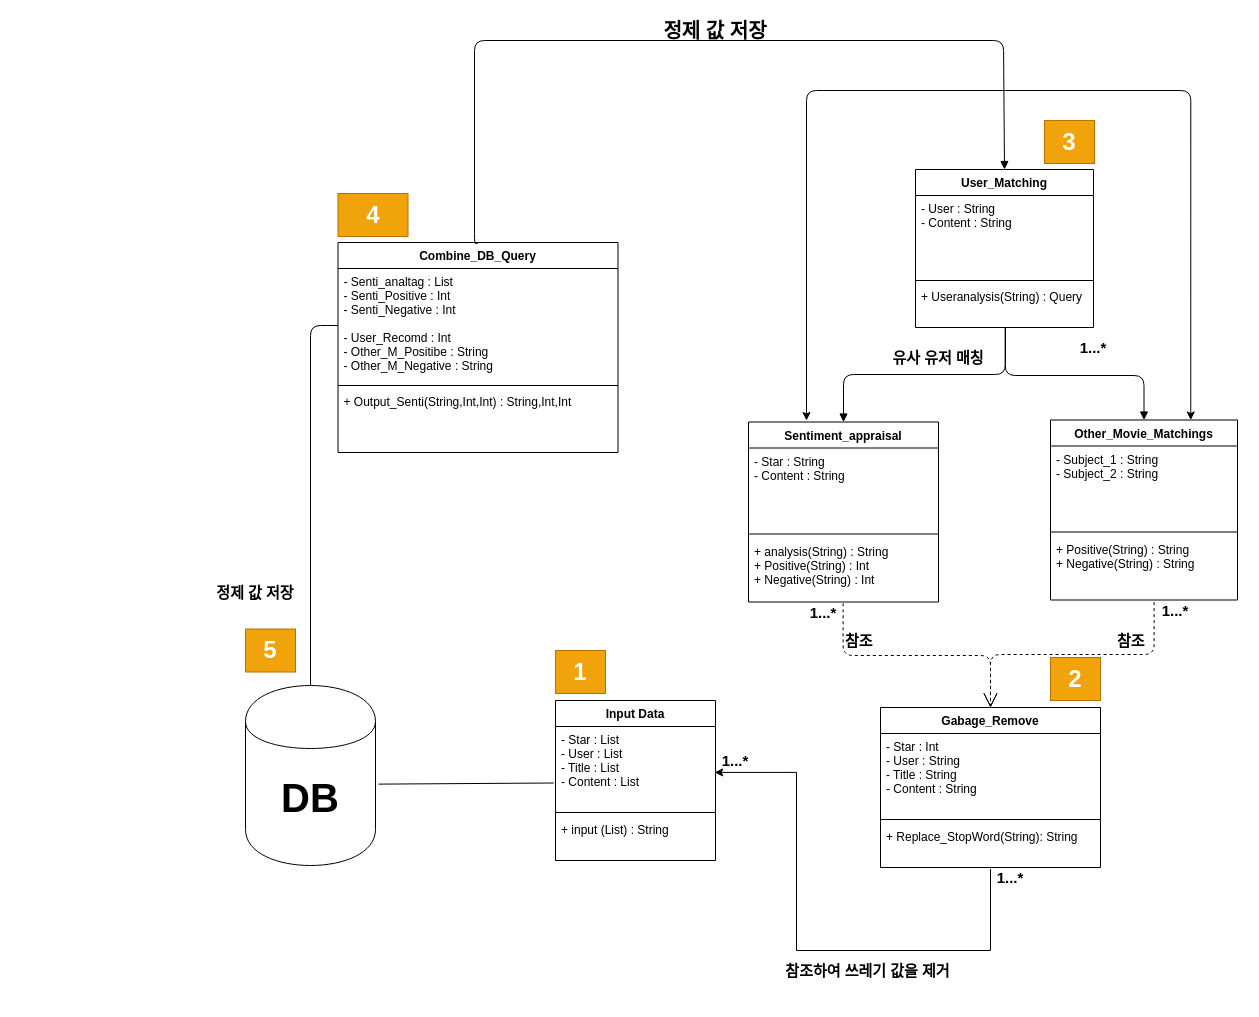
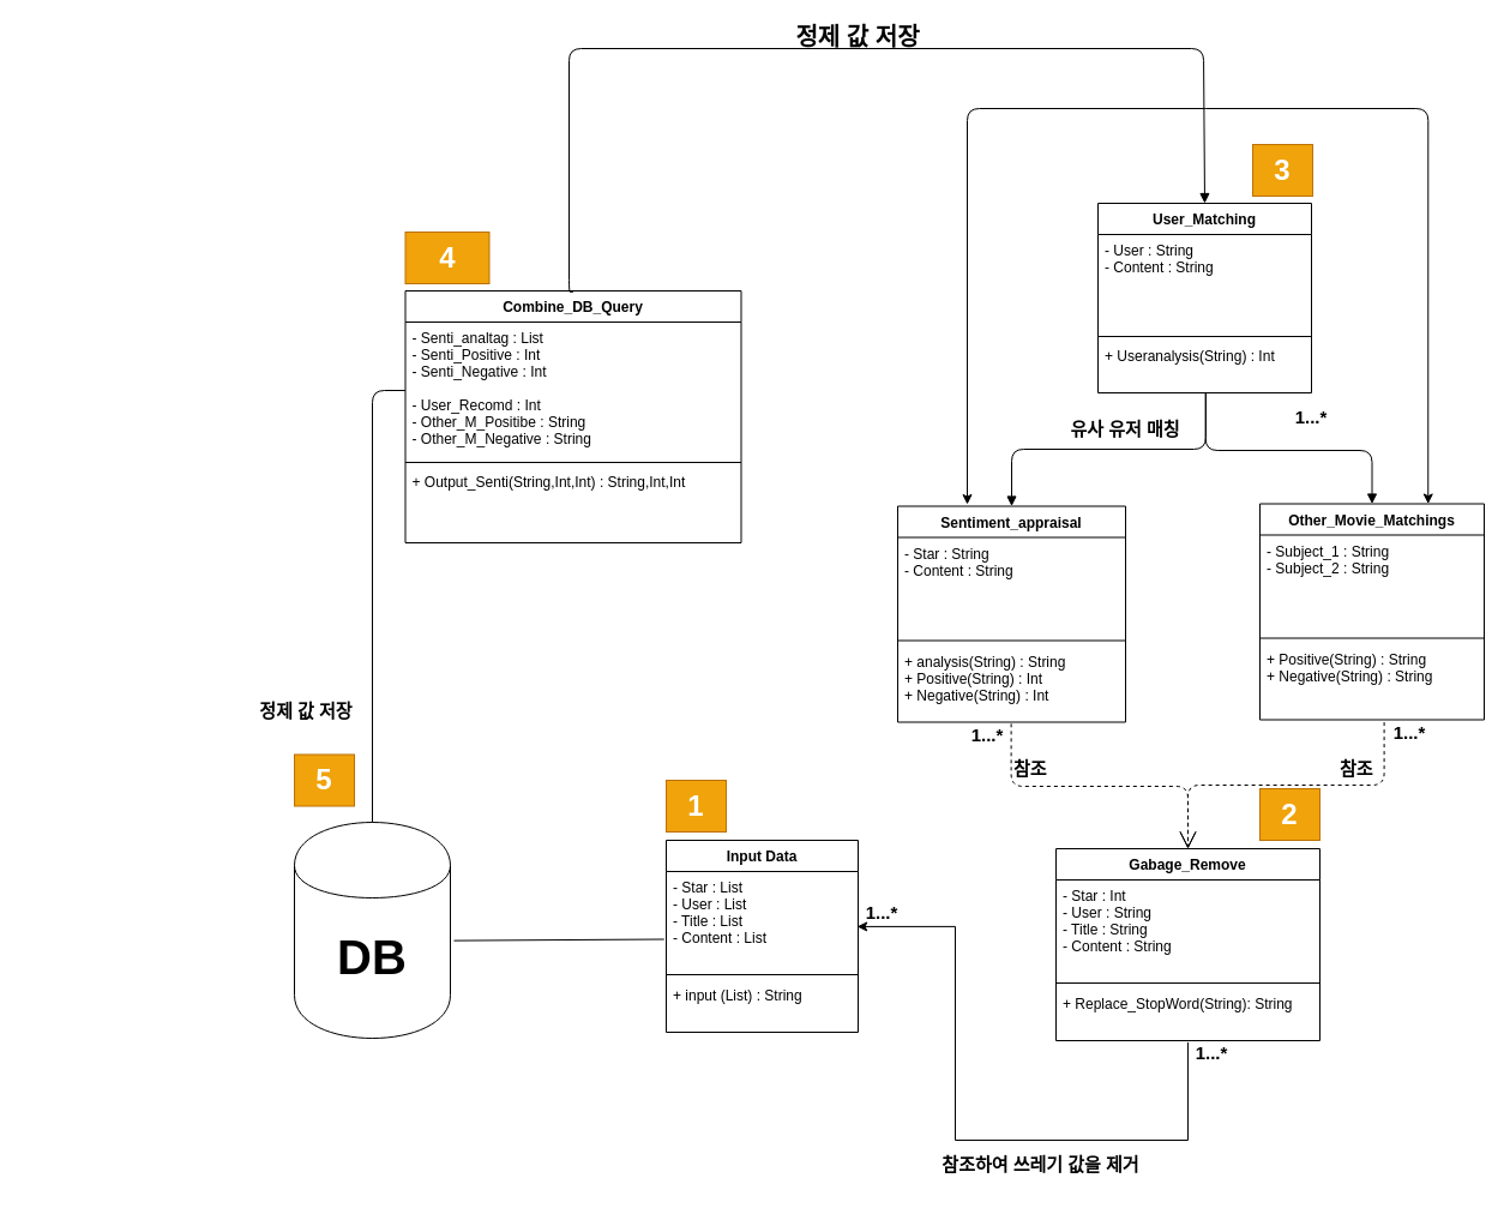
- <mxCell id="16" value="+ Useranalysis(String) : Query" style="text;strokeColor=none;fillColor=none;align=left;verticalAlign=top;spacingLeft=4;spacingRight=4;overflow=hidden;rotatable=0;points=[[0,0.5],[1,0.5]];portConstraint=eastwest;" parent="13" vertex="1"><mxGeometry y="114" width="178" height="44" as="geometry" /></mxCell>
+ <mxCell id="16" value="+ Useranalysis(String) : Int" style="text;strokeColor=none;fillColor=none;align=left;verticalAlign=top;spacingLeft=4;spacingRight=4;overflow=hidden;rotatable=0;points=[[0,0.5],[1,0.5]];portConstraint=eastwest;" parent="13" vertex="1"><mxGeometry y="114" width="178" height="44" as="geometry" /></mxCell>
